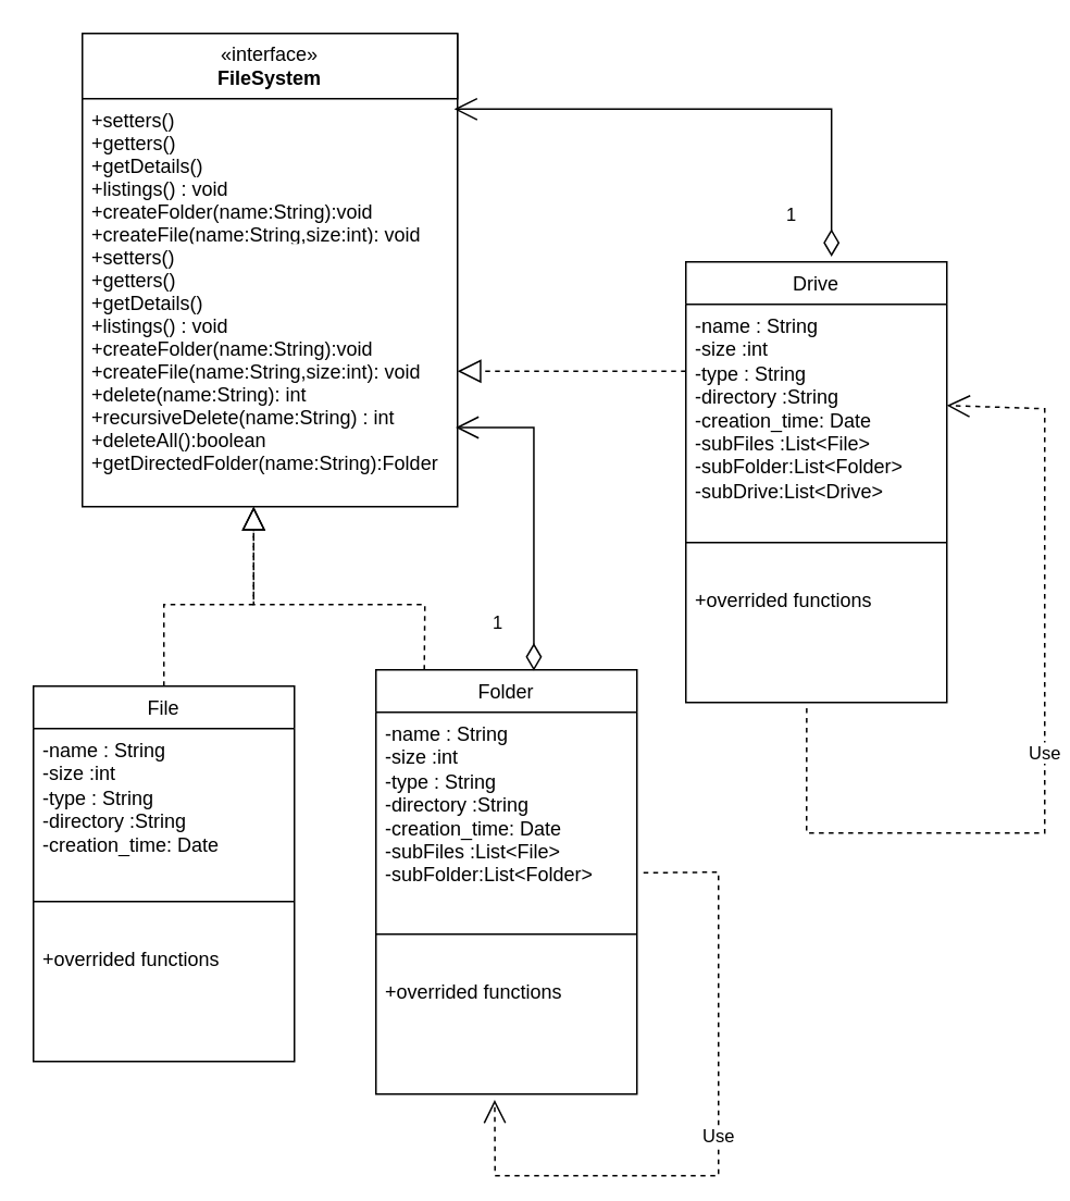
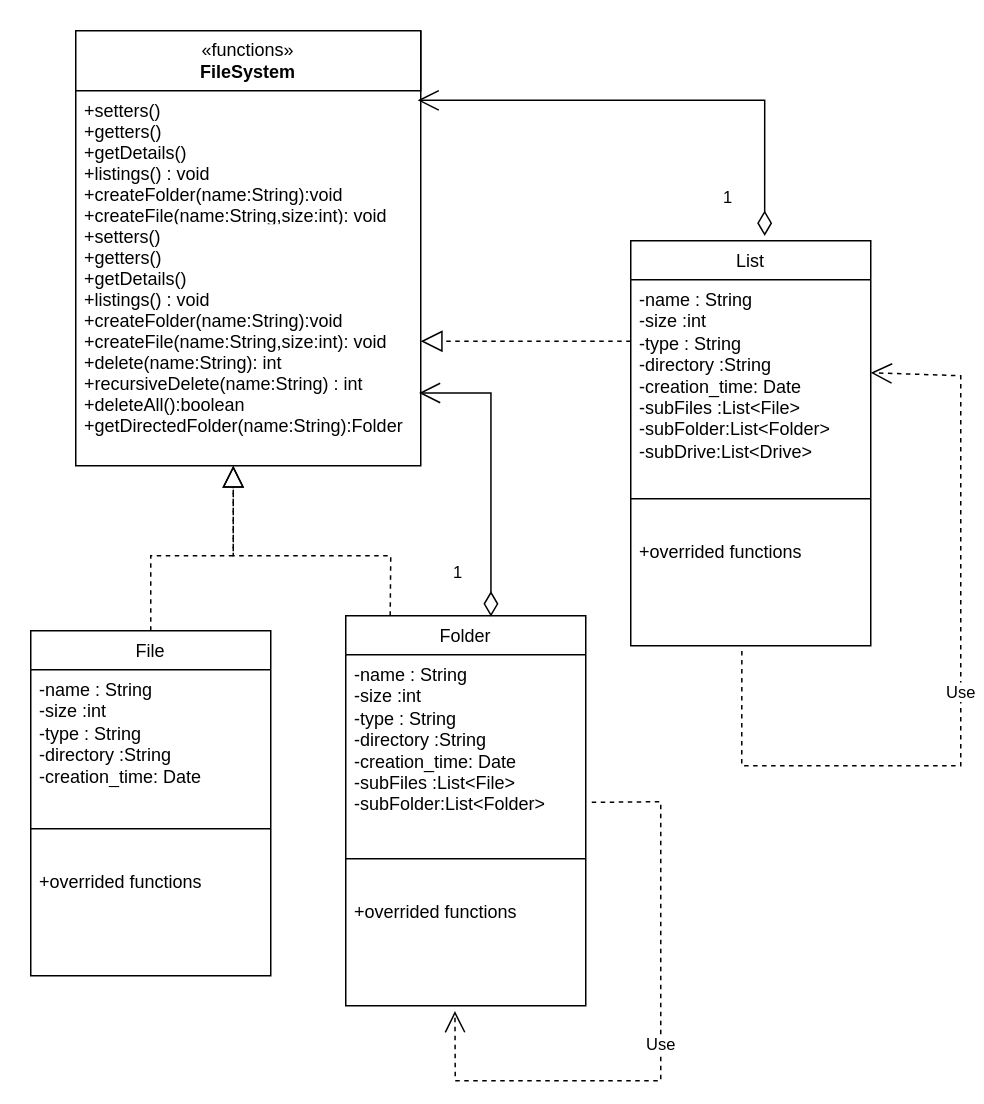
- <mxCell id="4" value="«interface»&lt;br&gt;&lt;b&gt;FileSystem&lt;/b&gt;" style="html=1;whiteSpace=wrap;" vertex="1" parent="2"><mxGeometry width="230" height="40" as="geometry" /></mxCell>
+ <mxCell id="4" value="«functions»&lt;br&gt;&lt;b&gt;FileSystem&lt;/b&gt;" style="html=1;whiteSpace=wrap;" vertex="1" parent="2"><mxGeometry width="230" height="40" as="geometry" /></mxCell>
- <mxCell id="19" value="Drive" style="swimlane;fontStyle=0;align=center;verticalAlign=top;childLayout=stackLayout;horizontal=1;startSize=26;horizontalStack=0;resizeParent=1;resizeLast=0;collapsible=1;marginBottom=0;rounded=0;shadow=0;strokeWidth=1;" vertex="1" parent="1"><mxGeometry x="420" y="160" width="160" height="270" as="geometry"><mxRectangle x="130" y="380" width="160" height="26" as="alternateBounds" /></mxGeometry></mxCell>
+ <mxCell id="19" value="List" style="swimlane;fontStyle=0;align=center;verticalAlign=top;childLayout=stackLayout;horizontal=1;startSize=26;horizontalStack=0;resizeParent=1;resizeLast=0;collapsible=1;marginBottom=0;rounded=0;shadow=0;strokeWidth=1;" vertex="1" parent="1"><mxGeometry x="420" y="160" width="160" height="270" as="geometry"><mxRectangle x="130" y="380" width="160" height="26" as="alternateBounds" /></mxGeometry></mxCell>
